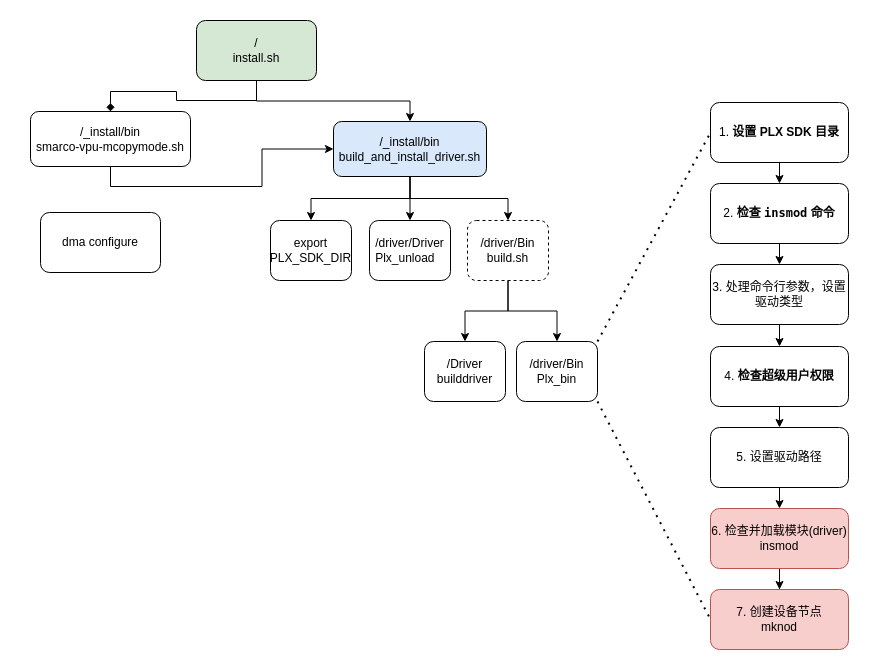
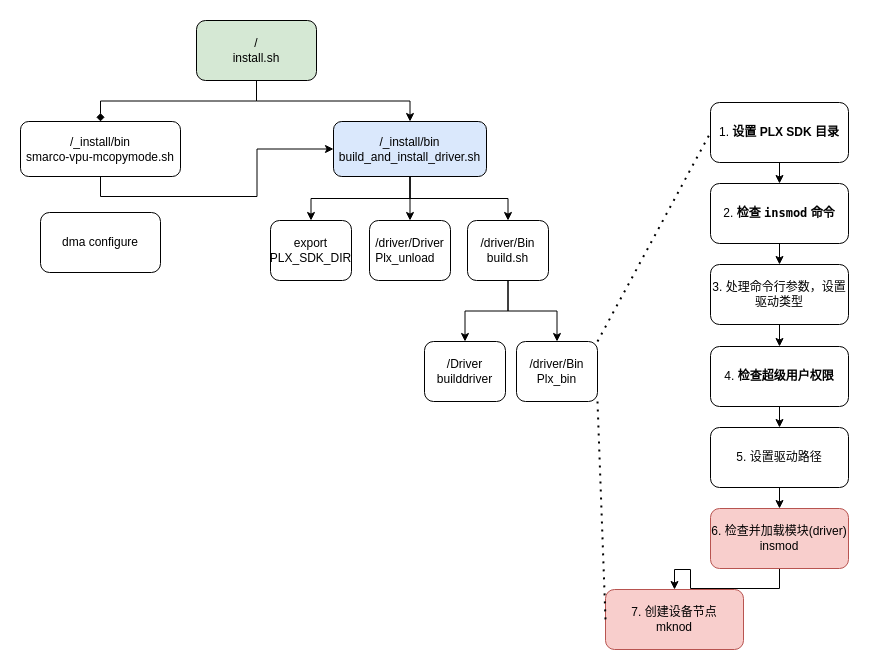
- <mxCell id="6" value="/_install/bin&lt;div&gt;smarco-vpu-mcopymode.sh&lt;/div&gt;" style="rounded=1;whiteSpace=wrap;html=1;" vertex="1" parent="1"><mxGeometry x="30" y="111" width="160" height="55" as="geometry" /></mxCell>
+ <mxCell id="6" value="/_install/bin&lt;div&gt;smarco-vpu-mcopymode.sh&lt;/div&gt;" style="rounded=1;whiteSpace=wrap;html=1;" vertex="1" parent="1"><mxGeometry x="20" y="121" width="160" height="55" as="geometry" /></mxCell>
- <mxCell id="16" value="&lt;div style=&quot;&quot;&gt;/driver/Bin&lt;/div&gt;&lt;div style=&quot;&quot;&gt;build.sh&lt;/div&gt;" style="rounded=1;whiteSpace=wrap;html=1;align=center;dashed=1;" vertex="1" parent="1"><mxGeometry x="467" y="220" width="81" height="60" as="geometry" /></mxCell>
+ <mxCell id="16" value="&lt;div style=&quot;&quot;&gt;/driver/Bin&lt;/div&gt;&lt;div style=&quot;&quot;&gt;build.sh&lt;/div&gt;" style="rounded=1;whiteSpace=wrap;html=1;align=center;" vertex="1" parent="1"><mxGeometry x="467" y="220" width="81" height="60" as="geometry" /></mxCell>
- <mxCell id="31" value="7. 创建设备节点&lt;div&gt;mknod&lt;/div&gt;" style="rounded=1;whiteSpace=wrap;html=1;fillColor=#f8cecc;strokeColor=#b85450;" vertex="1" parent="1"><mxGeometry x="710" y="589" width="138" height="60" as="geometry" /></mxCell>
+ <mxCell id="31" value="7. 创建设备节点&lt;div&gt;mknod&lt;/div&gt;" style="rounded=1;whiteSpace=wrap;html=1;fillColor=#f8cecc;strokeColor=#b85450;" vertex="1" parent="1"><mxGeometry x="605" y="589" width="138" height="60" as="geometry" /></mxCell>
